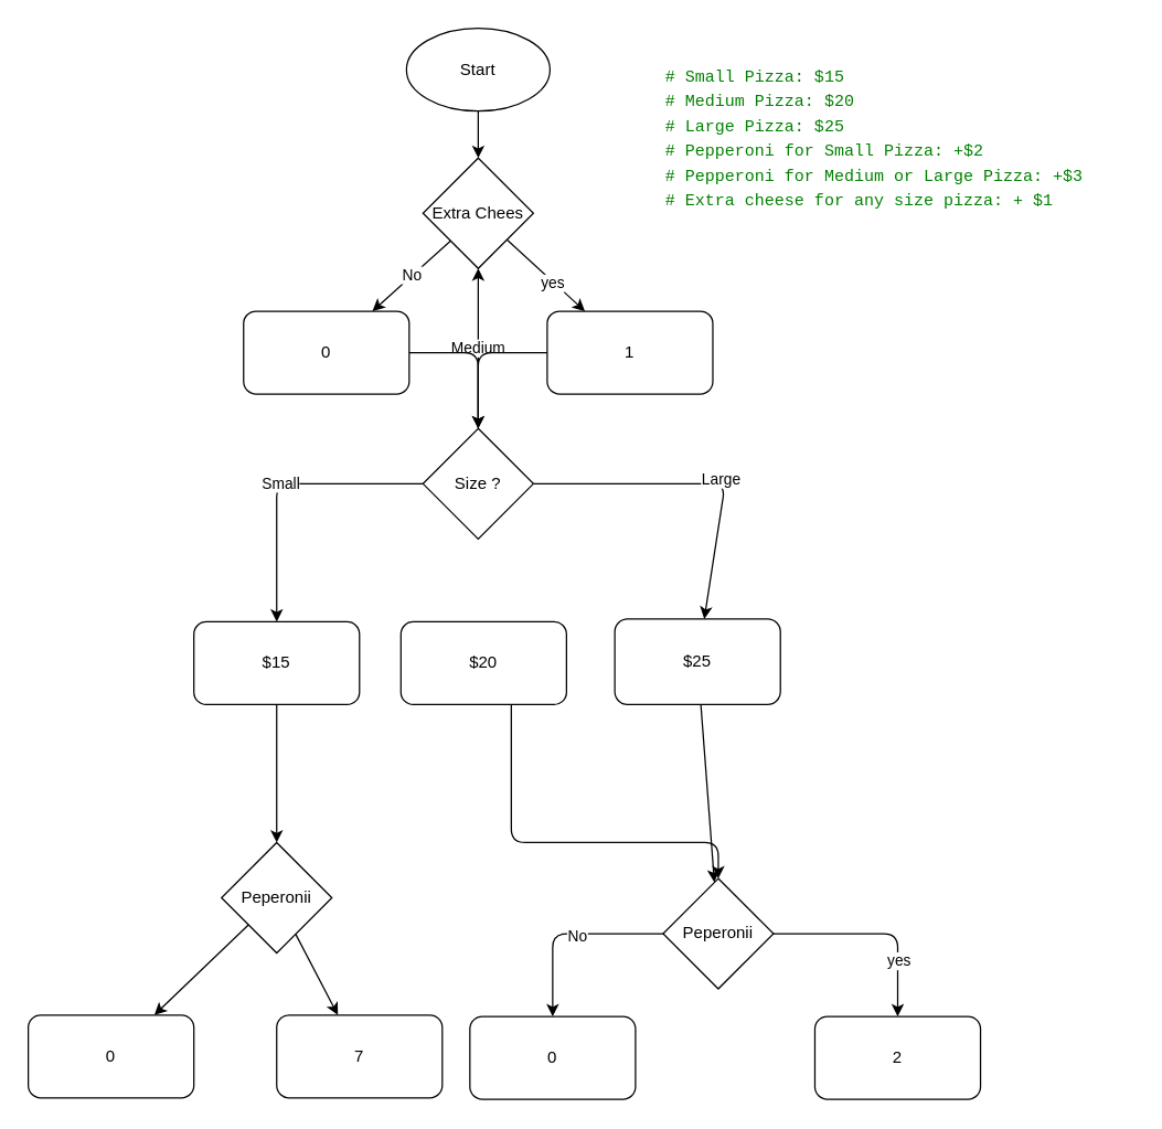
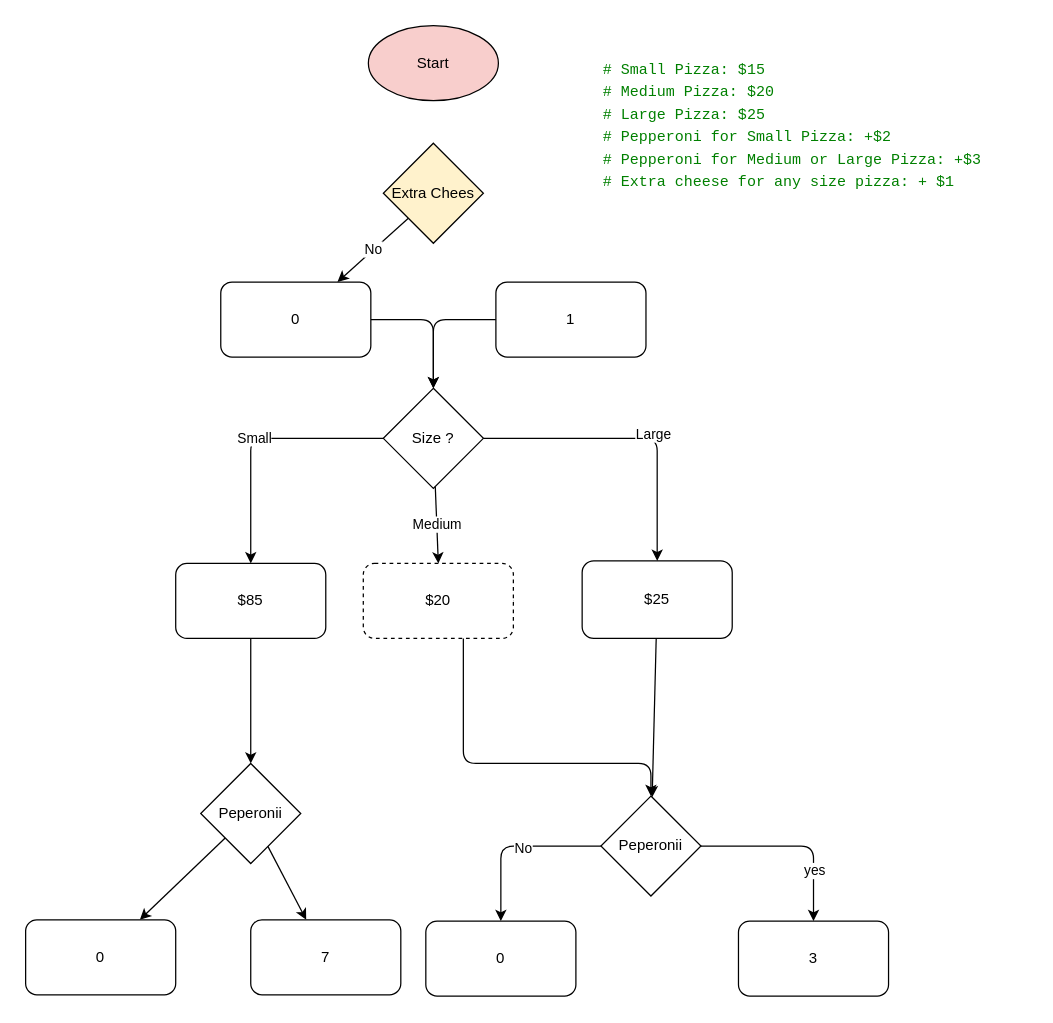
- <mxCell id="35" value="Start" style="ellipse;whiteSpace=wrap;html=1;" vertex="1" parent="1"><mxGeometry x="294.05" y="20" width="103.97" height="60" as="geometry" /></mxCell>
+ <mxCell id="35" value="Start" style="ellipse;whiteSpace=wrap;html=1;fillColor=#f8cecc;" vertex="1" parent="1"><mxGeometry x="294.05" y="20" width="103.97" height="60" as="geometry" /></mxCell>
- <mxCell id="34" style="edgeStyle=none;html=1;" edge="1" parent="1" source="35" target="29"><mxGeometry relative="1" as="geometry" /></mxCell>
- <mxCell id="29" value="Extra Chees" style="rhombus;whiteSpace=wrap;html=1;" vertex="1" parent="1"><mxGeometry x="306.03" y="114" width="80" height="80" as="geometry" /></mxCell>
+ <mxCell id="29" value="Extra Chees" style="rhombus;whiteSpace=wrap;html=1;fillColor=#fff2cc;" vertex="1" parent="1"><mxGeometry x="306.03" y="114" width="80" height="80" as="geometry" /></mxCell>
- <mxCell id="26" style="edgeStyle=none;html=1;" edge="1" parent="1" source="29" target="33"><mxGeometry relative="1" as="geometry" /></mxCell>
- <mxCell id="27" value="yes" style="edgeLabel;html=1;align=center;verticalAlign=middle;resizable=0;points=[];" vertex="1" connectable="0" parent="26"><mxGeometry x="0.183" y="-1" relative="1" as="geometry"><mxPoint as="offset" /></mxGeometry></mxCell>
- <mxCell id="11" value="Medium" style="endArrow=classic;html=1;" edge="1" parent="1" source="4" target="29"><mxGeometry width="50" height="50" relative="1" as="geometry"><mxPoint x="320" y="490" as="sourcePoint" /><mxPoint x="370" y="440" as="targetPoint" /></mxGeometry></mxCell>
+ <mxCell id="11" value="Medium" style="endArrow=classic;html=1;entryX=0.5;entryY=0;entryDx=0;entryDy=0;" edge="1" parent="1" source="4" target="3"><mxGeometry width="50" height="50" relative="1" as="geometry"><mxPoint x="320" y="490" as="sourcePoint" /><mxPoint x="370" y="440" as="targetPoint" /></mxGeometry></mxCell>
- <mxCell id="8" value="$25" style="rounded=1;whiteSpace=wrap;html=1;" vertex="1" parent="1"><mxGeometry x="445" y="448" width="120" height="62" as="geometry" /></mxCell>
+ <mxCell id="8" value="$25" style="rounded=1;whiteSpace=wrap;html=1;" vertex="1" parent="1"><mxGeometry x="465" y="448" width="120" height="62" as="geometry" /></mxCell>
- <mxCell id="6" value="$15" style="rounded=1;whiteSpace=wrap;html=1;" vertex="1" parent="1"><mxGeometry x="140" y="450" width="120" height="60" as="geometry" /></mxCell>
+ <mxCell id="6" value="$85" style="rounded=1;whiteSpace=wrap;html=1;" vertex="1" parent="1"><mxGeometry x="140" y="450" width="120" height="60" as="geometry" /></mxCell>
- <mxCell id="3" value="$20" style="rounded=1;whiteSpace=wrap;html=1;" vertex="1" parent="1"><mxGeometry x="290" y="450" width="120" height="60" as="geometry" /></mxCell>
+ <mxCell id="3" value="$20" style="rounded=1;whiteSpace=wrap;html=1;dashed=1;" vertex="1" parent="1"><mxGeometry x="290" y="450" width="120" height="60" as="geometry" /></mxCell>
- <mxCell id="19" value="2" style="rounded=1;whiteSpace=wrap;html=1;" vertex="1" parent="1"><mxGeometry x="590" y="736" width="120" height="60" as="geometry" /></mxCell>
+ <mxCell id="19" value="3" style="rounded=1;whiteSpace=wrap;html=1;" vertex="1" parent="1"><mxGeometry x="590" y="736" width="120" height="60" as="geometry" /></mxCell>
